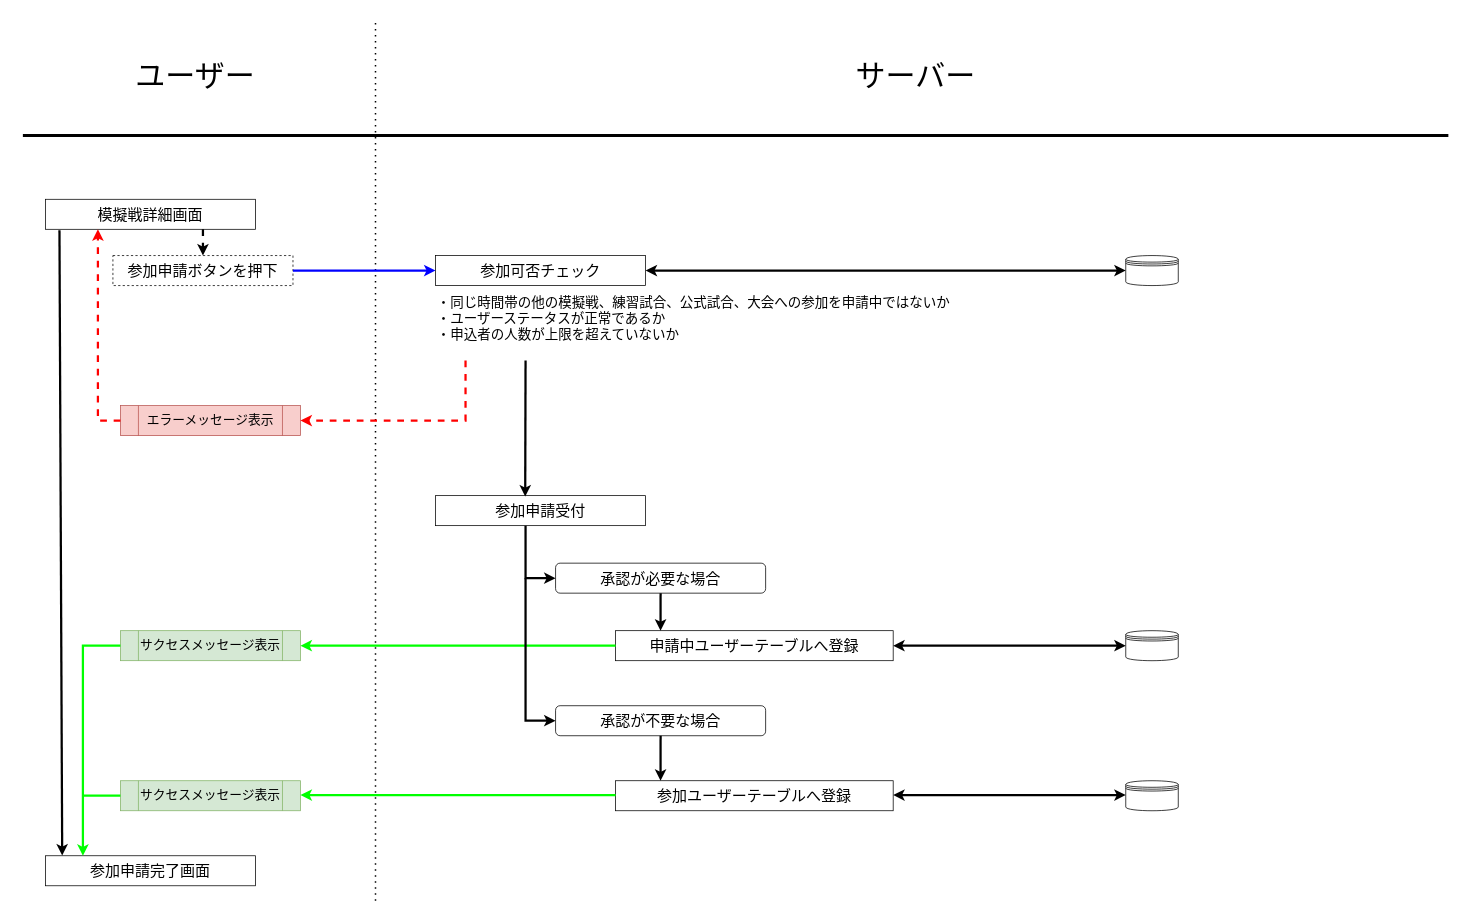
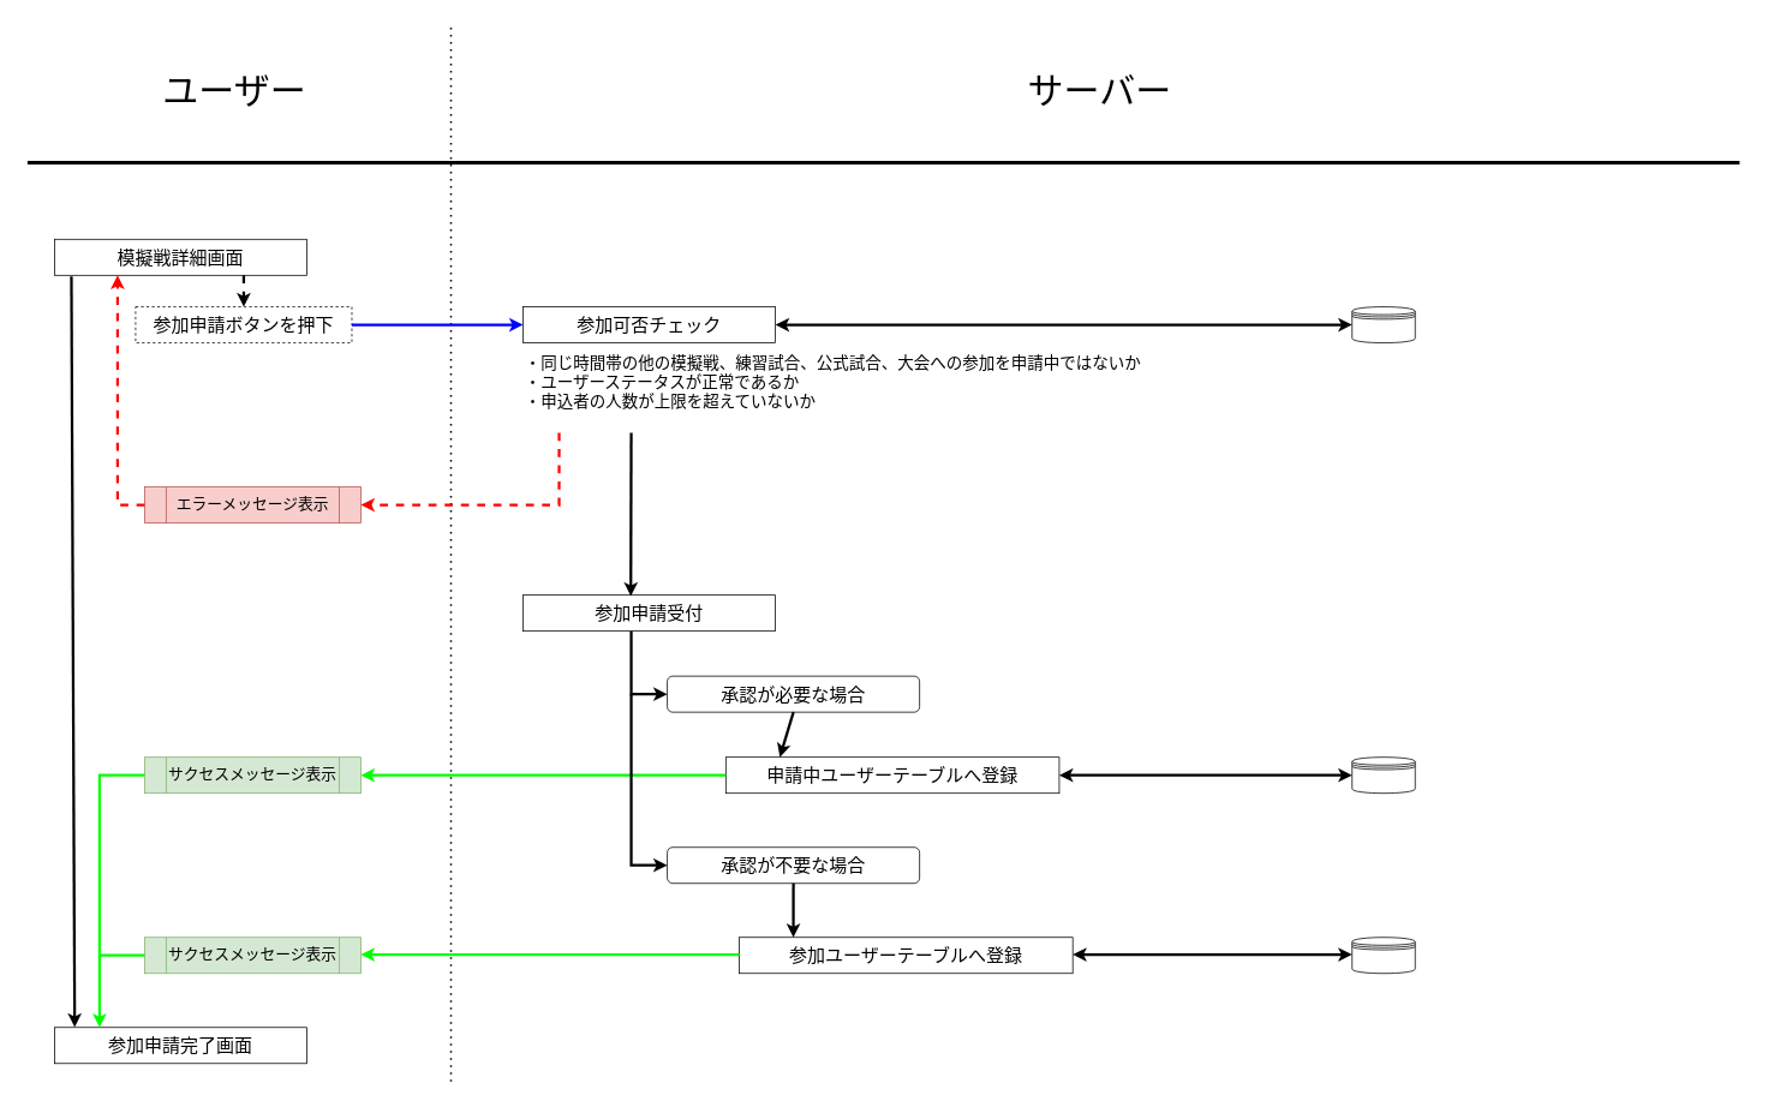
- <mxCell id="20" value="申請中ユーザーテーブルへ登録" style="rounded=0;whiteSpace=wrap;html=1;fontSize=20;" parent="1" vertex="1"><mxGeometry x="820" y="840" width="370" height="40" as="geometry" /></mxCell>
+ <mxCell id="20" value="申請中ユーザーテーブルへ登録" style="rounded=0;whiteSpace=wrap;html=1;fontSize=20;" parent="1" vertex="1"><mxGeometry x="805" y="840" width="370" height="40" as="geometry" /></mxCell>
